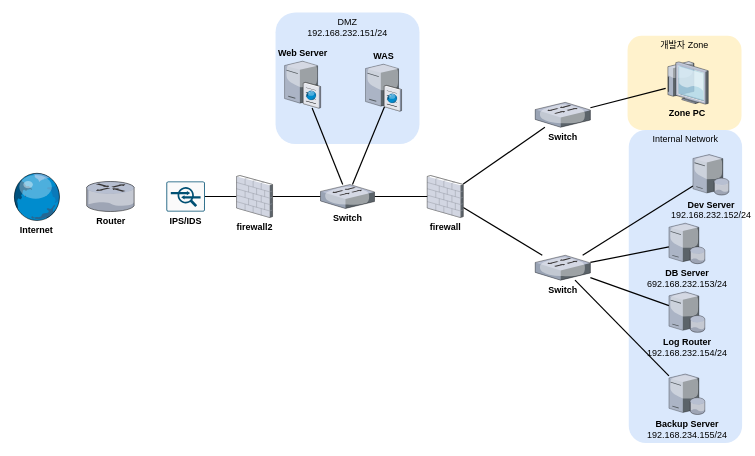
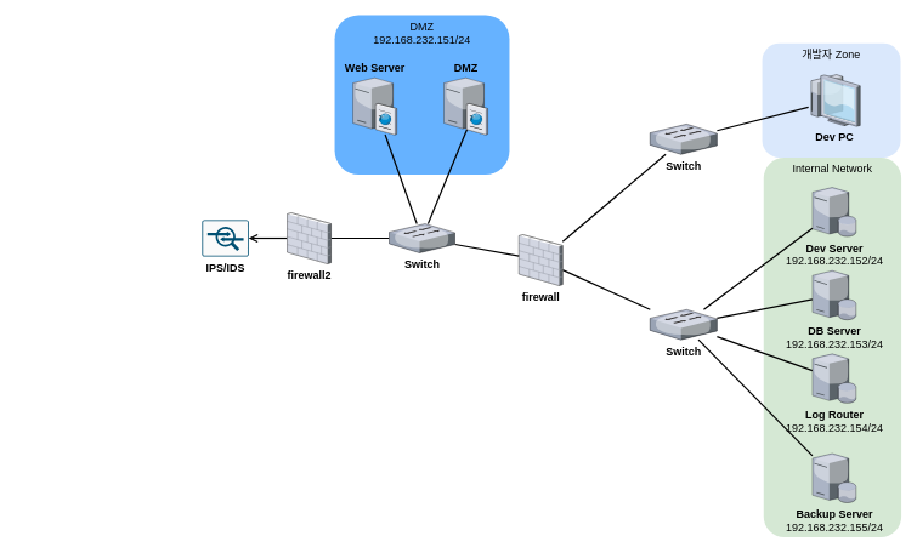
- <mxCell id="2" value="개발자 Zone" style="rounded=1;whiteSpace=wrap;html=1;fontSize=15;fillColor=#fff2cc;strokeColor=none;verticalAlign=top;" parent="1" vertex="1"><mxGeometry x="1046" y="59" width="190" height="157" as="geometry" /></mxCell>
+ <mxCell id="2" value="개발자 Zone" style="rounded=1;whiteSpace=wrap;html=1;fontSize=15;fillColor=#dae8fc;strokeColor=none;verticalAlign=top;" parent="1" vertex="1"><mxGeometry x="1046" y="59" width="190" height="157" as="geometry" /></mxCell>
- <mxCell id="25" value="WAS" style="verticalLabelPosition=top;aspect=fixed;html=1;verticalAlign=bottom;strokeColor=none;shape=mxgraph.citrix.cache_server;fillColor=#66B2FF;gradientColor=#0066CC;fontSize=15;labelPosition=center;align=center;fontStyle=1" parent="1" vertex="1"><mxGeometry x="609" y="104.5" width="60" height="80" as="geometry" /></mxCell>
+ <mxCell id="25" value="DMZ" style="verticalLabelPosition=top;aspect=fixed;html=1;verticalAlign=bottom;strokeColor=none;shape=mxgraph.citrix.cache_server;fillColor=#66B2FF;gradientColor=#0066CC;fontSize=15;labelPosition=center;align=center;fontStyle=1" parent="1" vertex="1"><mxGeometry x="609" y="104.5" width="60" height="80" as="geometry" /></mxCell>
- <mxCell id="3" value="DMZ &lt;br&gt;192.168.232.151/24" style="whiteSpace=wrap;html=1;fillColor=#dae8fc;strokeColor=none;labelPosition=center;verticalLabelPosition=middle;align=center;verticalAlign=top;rounded=1;fontSize=15;fontStyle=0" parent="1" vertex="1"><mxGeometry x="459" y="20" width="240" height="219.5" as="geometry" /></mxCell>
+ <mxCell id="3" value="DMZ &lt;br&gt;192.168.232.151/24" style="whiteSpace=wrap;html=1;fillColor=#66b2ff;strokeColor=none;labelPosition=center;verticalLabelPosition=middle;align=center;verticalAlign=top;rounded=1;fontSize=15;fontStyle=0;" parent="1" vertex="1"><mxGeometry x="459" y="20" width="240" height="219.5" as="geometry" /></mxCell>
- <mxCell id="5" value="Web Server" style="verticalLabelPosition=top;aspect=fixed;html=1;verticalAlign=bottom;strokeColor=none;shape=mxgraph.citrix.cache_server;fillColor=#66B2FF;gradientColor=#0066CC;fontSize=15;labelPosition=center;align=center;fontStyle=1" parent="1" vertex="1"><mxGeometry x="474" y="99.5" width="60" height="80" as="geometry" /></mxCell>
+ <mxCell id="5" value="Web Server" style="verticalLabelPosition=top;aspect=fixed;html=1;verticalAlign=bottom;strokeColor=none;shape=mxgraph.citrix.cache_server;fillColor=#66B2FF;gradientColor=#0066CC;fontSize=15;labelPosition=center;align=center;fontStyle=1" parent="1" vertex="1"><mxGeometry x="484" y="104.5" width="60" height="80" as="geometry" /></mxCell>
- <mxCell id="26" value="Zone PC" style="verticalLabelPosition=bottom;sketch=0;aspect=fixed;html=1;verticalAlign=top;strokeColor=none;align=center;outlineConnect=0;shape=mxgraph.citrix.thin_client;fontSize=15;fontStyle=1" parent="1" vertex="1"><mxGeometry x="1109.5" y="102" width="71" height="71" as="geometry" /></mxCell>
+ <mxCell id="26" value="Dev PC" style="verticalLabelPosition=bottom;sketch=0;aspect=fixed;html=1;verticalAlign=top;strokeColor=none;align=center;outlineConnect=0;shape=mxgraph.citrix.thin_client;fontSize=15;fontStyle=1" parent="1" vertex="1"><mxGeometry x="1109.5" y="102" width="71" height="71" as="geometry" /></mxCell>
- <mxCell id="12" value="&lt;font style=&quot;font-size: 15px;&quot;&gt;Dev Server&lt;br&gt;&lt;span style=&quot;font-weight: normal;&quot;&gt;192.168.232.152/24&lt;/span&gt;&lt;br&gt;&lt;/font&gt;" style="verticalLabelPosition=bottom;sketch=0;aspect=fixed;html=1;verticalAlign=top;strokeColor=none;align=center;outlineConnect=0;shape=mxgraph.citrix.database_server;fontSize=15;fontStyle=1" parent="1" vertex="1"><mxGeometry x="1155" y="257" width="60" height="67.5" as="geometry" /></mxCell>
+ <mxCell id="12" value="&lt;font style=&quot;font-size: 15px;&quot;&gt;Dev Server&lt;br&gt;&lt;span style=&quot;font-weight: normal;&quot;&gt;192.168.232.152/24&lt;/span&gt;&lt;br&gt;&lt;/font&gt;" style="verticalLabelPosition=bottom;sketch=0;aspect=fixed;html=1;verticalAlign=top;strokeColor=none;align=center;outlineConnect=0;shape=mxgraph.citrix.database_server;fontSize=15;fontStyle=1" parent="1" vertex="1"><mxGeometry x="1115" y="257" width="60" height="67.5" as="geometry" /></mxCell>
- <mxCell id="6" value="&lt;font style=&quot;font-size: 15px;&quot;&gt;Internet&lt;/font&gt;" style="verticalLabelPosition=bottom;sketch=0;aspect=fixed;html=1;verticalAlign=top;strokeColor=none;align=center;outlineConnect=0;shape=mxgraph.citrix.globe;labelPosition=center;fontStyle=1;fontSize=15;" parent="1" vertex="1"><mxGeometry x="20" y="287" width="80" height="80" as="geometry" /></mxCell>
- <mxCell id="17" value="Router" style="verticalLabelPosition=bottom;aspect=fixed;html=1;verticalAlign=top;strokeColor=none;shape=mxgraph.citrix.router;fillColor=#66B2FF;gradientColor=#0066CC;fontSize=15;labelPosition=center;align=center;fontStyle=1" parent="1" vertex="1"><mxGeometry x="144" y="302" width="80" height="50" as="geometry" /></mxCell>
- <mxCell id="19" value="" style="edgeStyle=none;curved=1;rounded=0;orthogonalLoop=1;jettySize=auto;html=1;fontSize=12;startSize=8;endSize=8;strokeWidth=2;endArrow=none;endFill=0;" parent="1" source="20" target="31" edge="1"><mxGeometry relative="1" as="geometry" /></mxCell>
+ <mxCell id="19" value="" style="edgeStyle=none;curved=1;rounded=0;orthogonalLoop=1;jettySize=auto;html=1;fontSize=12;startSize=8;endSize=8;strokeWidth=2;endArrow=open;endFill=0;" parent="1" source="20" target="31" edge="1"><mxGeometry relative="1" as="geometry" /></mxCell>
- <mxCell id="8" value="&lt;font style=&quot;font-size: 15px;&quot;&gt;&lt;span style=&quot;font-size: 15px;&quot;&gt;firewall&lt;/span&gt;&lt;/font&gt;" style="verticalLabelPosition=bottom;sketch=0;aspect=fixed;html=1;verticalAlign=top;strokeColor=none;align=center;outlineConnect=0;shape=mxgraph.citrix.firewall;labelPosition=center;fontStyle=1;fontSize=15;" parent="1" vertex="1"><mxGeometry x="712" y="292" width="60" height="70" as="geometry" /></mxCell>
+ <mxCell id="8" value="&lt;font style=&quot;font-size: 15px;&quot;&gt;&lt;span style=&quot;font-size: 15px;&quot;&gt;firewall&lt;/span&gt;&lt;/font&gt;" style="verticalLabelPosition=bottom;sketch=0;aspect=fixed;html=1;verticalAlign=top;strokeColor=none;align=center;outlineConnect=0;shape=mxgraph.citrix.firewall;labelPosition=center;fontStyle=1;fontSize=15;" parent="1" vertex="1"><mxGeometry x="712" y="322" width="60" height="70" as="geometry" /></mxCell>
- <mxCell id="10" value="&lt;font style=&quot;font-size: 15px;&quot;&gt;DB Server&lt;br&gt;&lt;span style=&quot;font-weight: normal;&quot;&gt;692.168.232.153/24&lt;/span&gt;&lt;br&gt;&lt;/font&gt;" style="verticalLabelPosition=bottom;sketch=0;aspect=fixed;html=1;verticalAlign=top;strokeColor=none;align=center;outlineConnect=0;shape=mxgraph.citrix.database_server;fontSize=15;fontStyle=1" parent="1" vertex="1"><mxGeometry x="1115" y="371.5" width="60" height="67.5" as="geometry" /></mxCell>
+ <mxCell id="10" value="&lt;font style=&quot;font-size: 15px;&quot;&gt;DB Server&lt;br&gt;&lt;span style=&quot;font-weight: normal;&quot;&gt;192.168.232.153/24&lt;/span&gt;&lt;br&gt;&lt;/font&gt;" style="verticalLabelPosition=bottom;sketch=0;aspect=fixed;html=1;verticalAlign=top;strokeColor=none;align=center;outlineConnect=0;shape=mxgraph.citrix.database_server;fontSize=15;fontStyle=1" parent="1" vertex="1"><mxGeometry x="1115" y="371.5" width="60" height="67.5" as="geometry" /></mxCell>
- <mxCell id="4" value="Internal Network" style="whiteSpace=wrap;html=1;fillColor=#dae8fc;fontSize=15;strokeColor=none;verticalAlign=top;rounded=1;" parent="1" vertex="1"><mxGeometry x="1048" y="216" width="189" height="522" as="geometry" /></mxCell>
+ <mxCell id="4" value="Internal Network" style="whiteSpace=wrap;html=1;fillColor=#d5e8d4;fontSize=15;strokeColor=none;verticalAlign=top;rounded=1;" parent="1" vertex="1"><mxGeometry x="1048" y="216" width="189" height="522" as="geometry" /></mxCell>
- <mxCell id="14" value="&lt;font style=&quot;font-size: 15px;&quot;&gt;Backup Server&lt;br&gt;&lt;span style=&quot;font-weight: normal;&quot;&gt;192.168.234.155/24&lt;/span&gt;&lt;br&gt;&lt;/font&gt;" style="verticalLabelPosition=bottom;sketch=0;aspect=fixed;html=1;verticalAlign=top;strokeColor=none;align=center;outlineConnect=0;shape=mxgraph.citrix.database_server;fontSize=15;fontStyle=1" parent="1" vertex="1"><mxGeometry x="1115" y="623" width="60" height="67.5" as="geometry" /></mxCell>
+ <mxCell id="14" value="&lt;font style=&quot;font-size: 15px;&quot;&gt;Backup Server&lt;br&gt;&lt;span style=&quot;font-weight: normal;&quot;&gt;192.168.232.155/24&lt;/span&gt;&lt;br&gt;&lt;/font&gt;" style="verticalLabelPosition=bottom;sketch=0;aspect=fixed;html=1;verticalAlign=top;strokeColor=none;align=center;outlineConnect=0;shape=mxgraph.citrix.database_server;fontSize=15;fontStyle=1" parent="1" vertex="1"><mxGeometry x="1115" y="623" width="60" height="67.5" as="geometry" /></mxCell>
